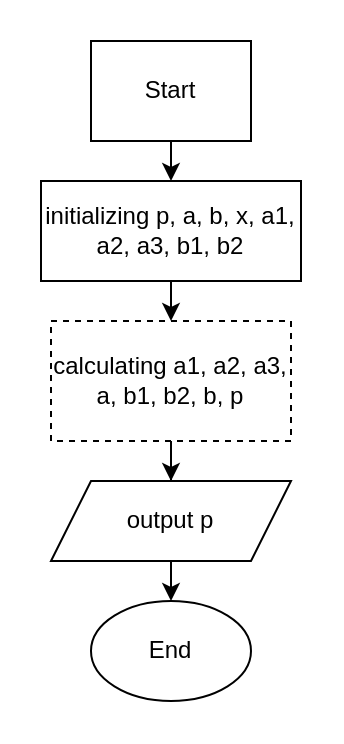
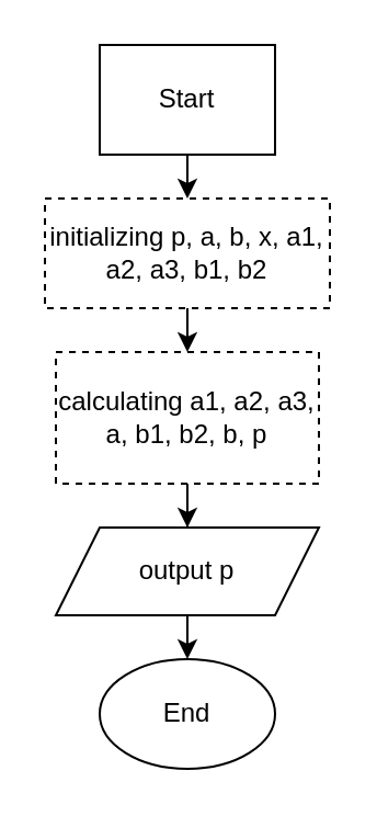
- <mxCell id="5" value="initializing p, a, b, x, a1, a2, a3, b1, b2" style="rounded=0;whiteSpace=wrap;html=1;" vertex="1" parent="1"><mxGeometry x="20" y="90" width="130" height="50" as="geometry" /></mxCell>
+ <mxCell id="5" value="initializing p, a, b, x, a1, a2, a3, b1, b2" style="rounded=0;whiteSpace=wrap;html=1;dashed=1;" vertex="1" parent="1"><mxGeometry x="20" y="90" width="130" height="50" as="geometry" /></mxCell>
